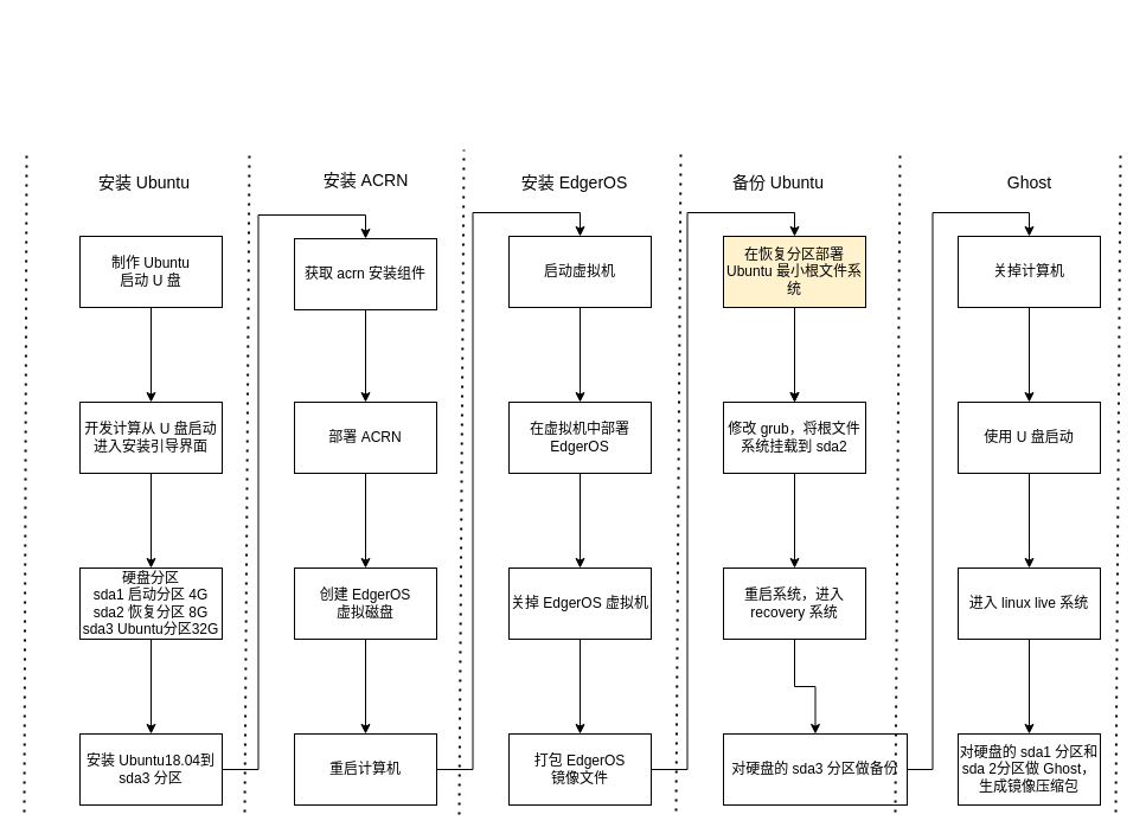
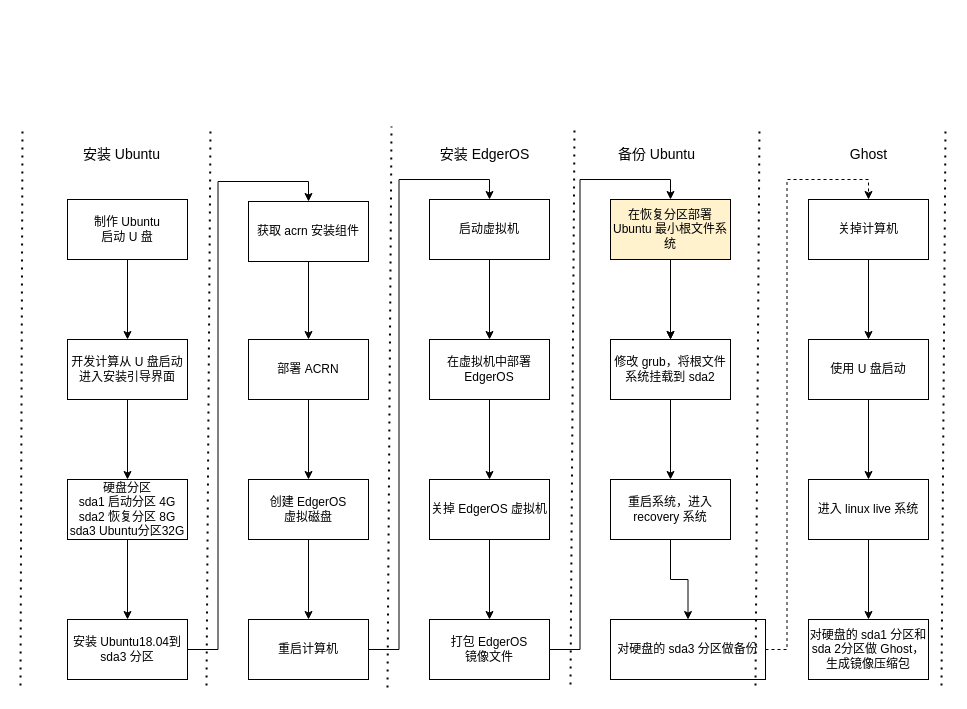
- <mxCell id="42" value="&lt;span style=&quot;font-size: 14px;&quot;&gt;安装 ACRN&lt;/span&gt;" style="text;html=1;strokeColor=none;fillColor=none;align=center;verticalAlign=middle;whiteSpace=wrap;rounded=0;opacity=0;" parent="1" vertex="1"><mxGeometry x="239.5" y="131" width="137" height="42" as="geometry" /></mxCell>
- <mxCell id="23" style="edgeStyle=orthogonalEdgeStyle;rounded=0;orthogonalLoop=1;jettySize=auto;html=1;entryX=0.5;entryY=0;entryDx=0;entryDy=0;" edge="1" parent="1" source="24" target="46"><mxGeometry relative="1" as="geometry" /></mxCell>
+ <mxCell id="23" style="edgeStyle=orthogonalEdgeStyle;rounded=0;orthogonalLoop=1;jettySize=auto;html=1;entryX=0.5;entryY=0;entryDx=0;entryDy=0;dashed=1;" edge="1" parent="1" source="24" target="46"><mxGeometry relative="1" as="geometry" /></mxCell>
